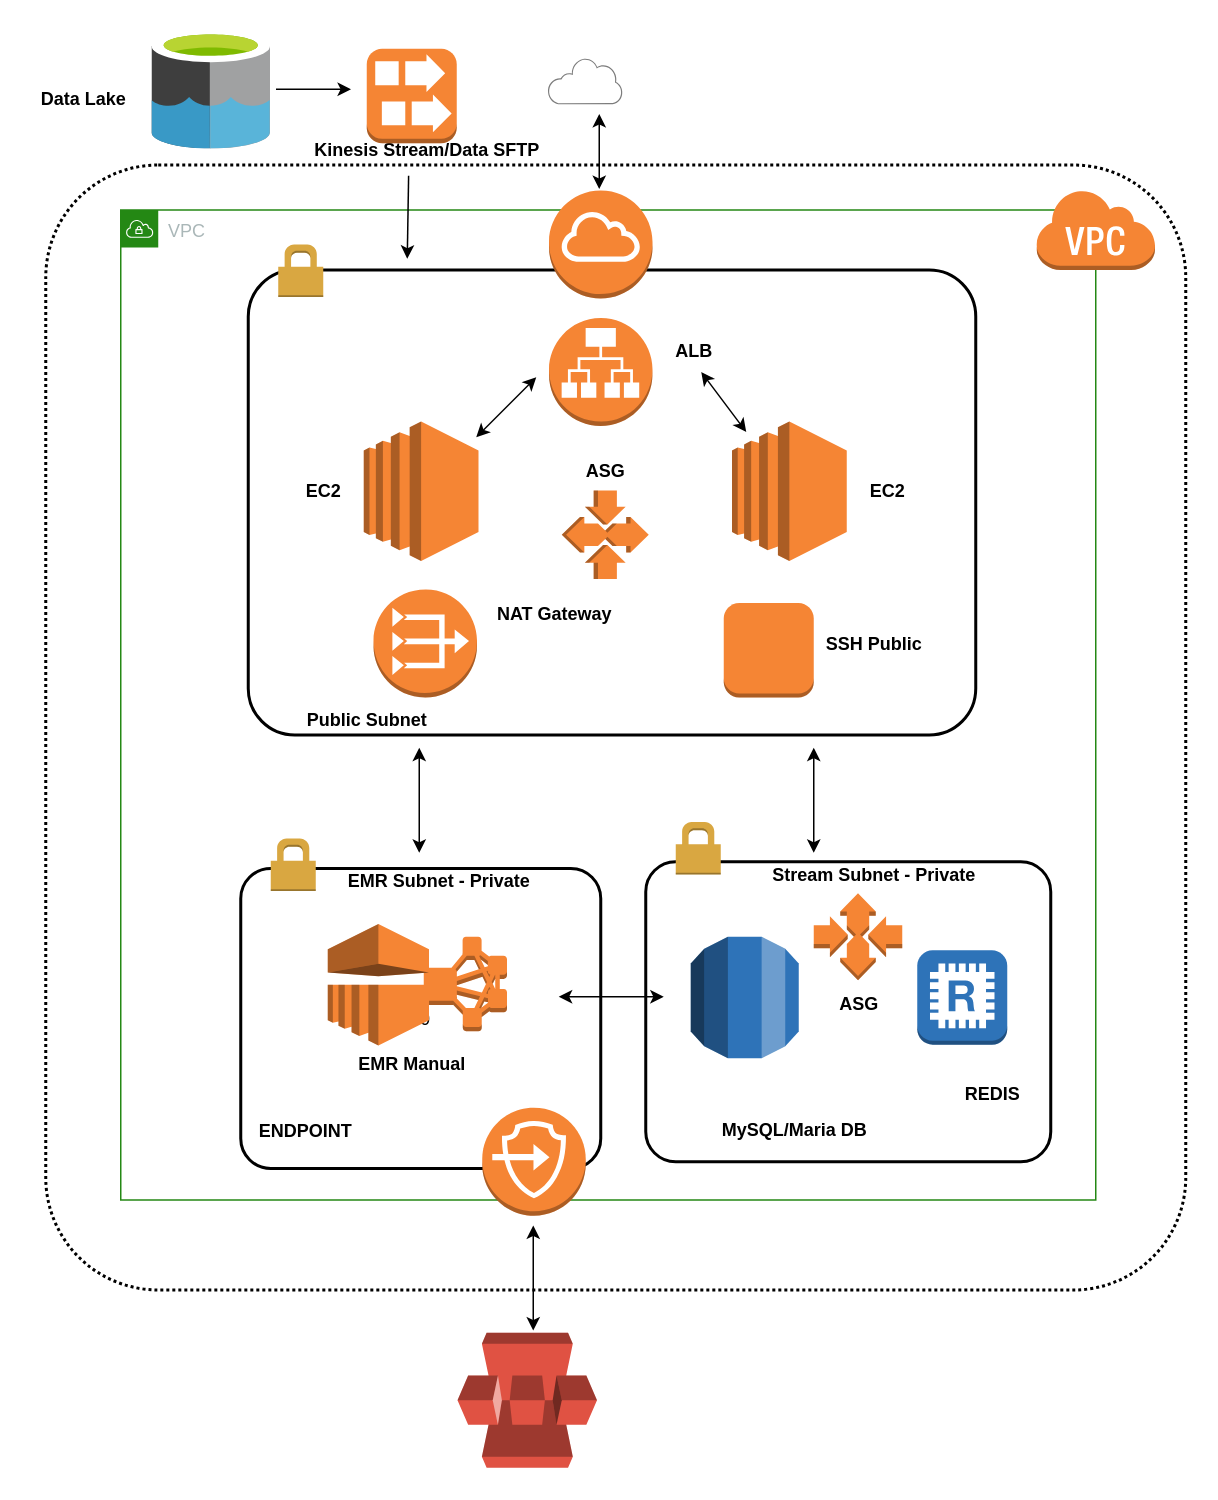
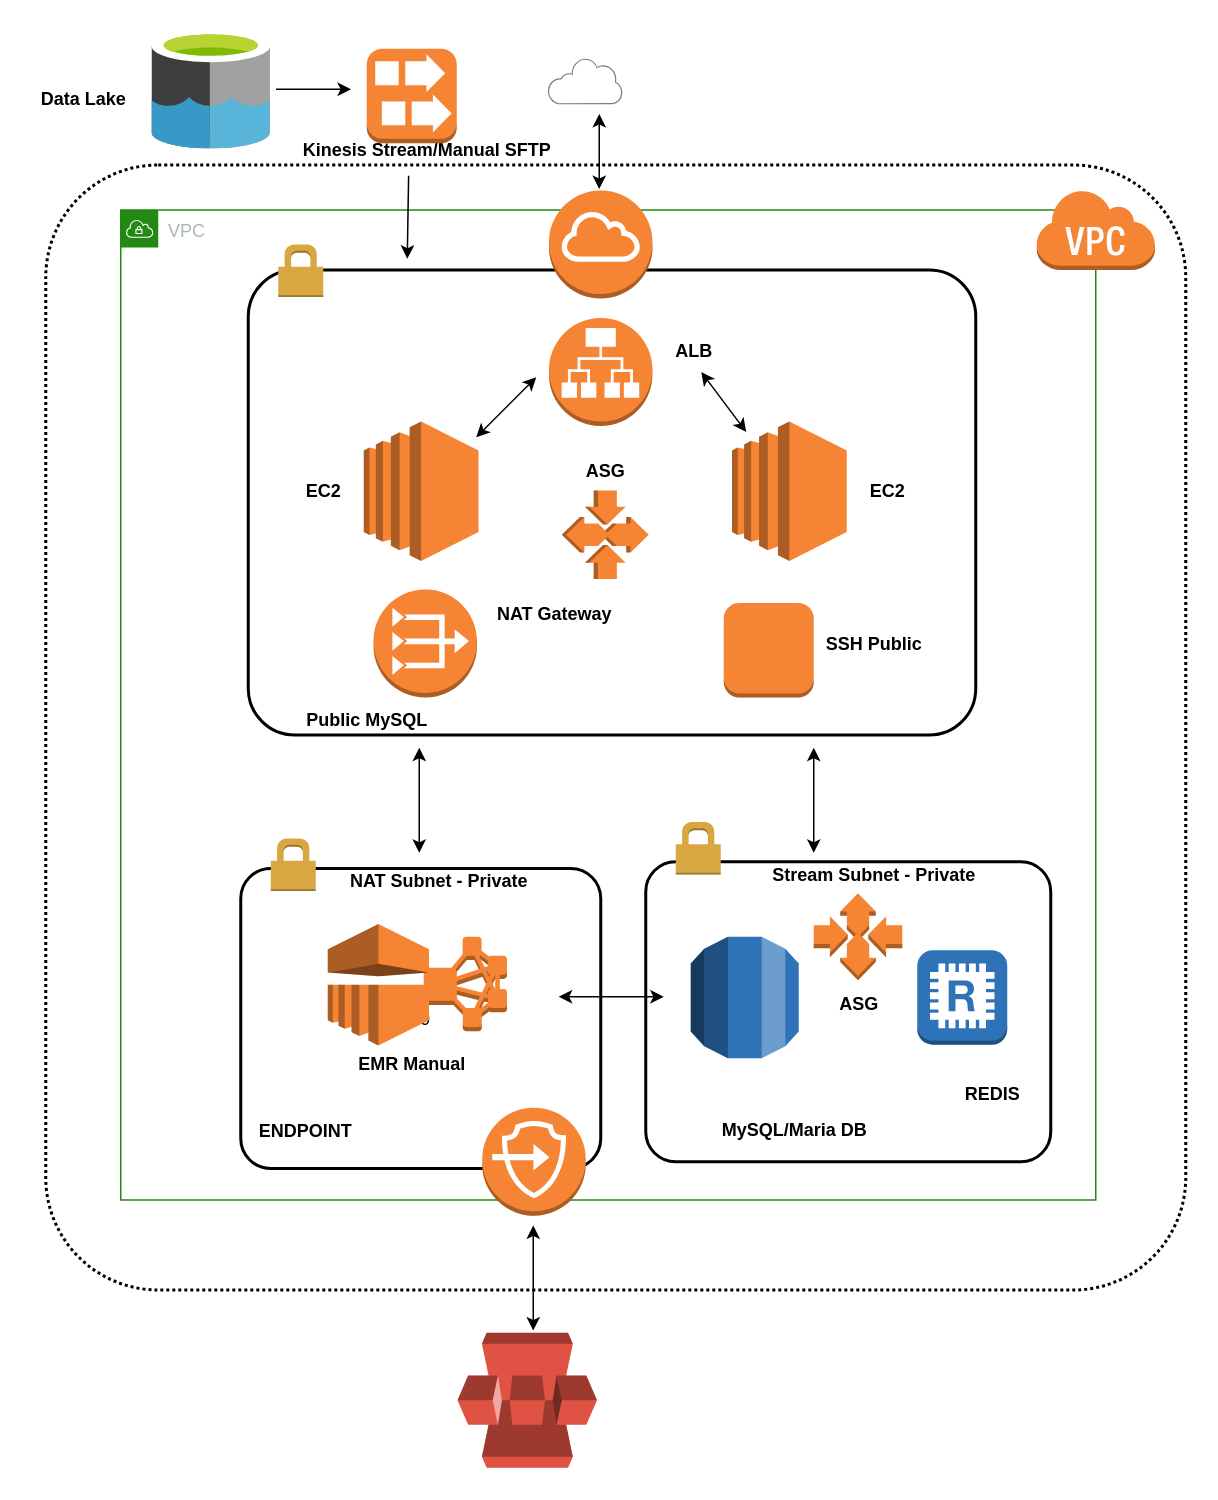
- <mxCell id="47" value="&lt;b&gt;Kinesis Stream/Data SFTP&lt;/b&gt;" style="text;html=1;resizable=0;autosize=1;align=center;verticalAlign=middle;points=[];fillColor=none;strokeColor=none;rounded=0;" vertex="1" parent="1"><mxGeometry x="194" y="89.5" width="180" height="20" as="geometry" /></mxCell>
+ <mxCell id="47" value="&lt;b&gt;Kinesis Stream/Manual SFTP&lt;/b&gt;" style="text;html=1;resizable=0;autosize=1;align=center;verticalAlign=middle;points=[];fillColor=none;strokeColor=none;rounded=0;" vertex="1" parent="1"><mxGeometry x="194" y="89.5" width="180" height="20" as="geometry" /></mxCell>
- <mxCell id="13" value="Public Subnet" style="text;html=1;resizable=0;autosize=1;align=center;verticalAlign=middle;points=[];fillColor=none;strokeColor=none;rounded=0;fontStyle=1" vertex="1" parent="1"><mxGeometry x="199" y="470" width="90" height="20" as="geometry" /></mxCell>
+ <mxCell id="13" value="Public MySQL" style="text;html=1;resizable=0;autosize=1;align=center;verticalAlign=middle;points=[];fillColor=none;strokeColor=none;rounded=0;fontStyle=1" vertex="1" parent="1"><mxGeometry x="199" y="470" width="90" height="20" as="geometry" /></mxCell>
- <mxCell id="18" value="&lt;b&gt;EMR Subnet - Private&lt;/b&gt;" style="text;html=1;resizable=0;autosize=1;align=center;verticalAlign=middle;points=[];fillColor=none;strokeColor=none;rounded=0;" vertex="1" parent="1"><mxGeometry x="221.5" y="576.5" width="140" height="20" as="geometry" /></mxCell>
+ <mxCell id="18" value="&lt;b&gt;NAT Subnet - Private&lt;/b&gt;" style="text;html=1;resizable=0;autosize=1;align=center;verticalAlign=middle;points=[];fillColor=none;strokeColor=none;rounded=0;" vertex="1" parent="1"><mxGeometry x="221.5" y="576.5" width="140" height="20" as="geometry" /></mxCell>
